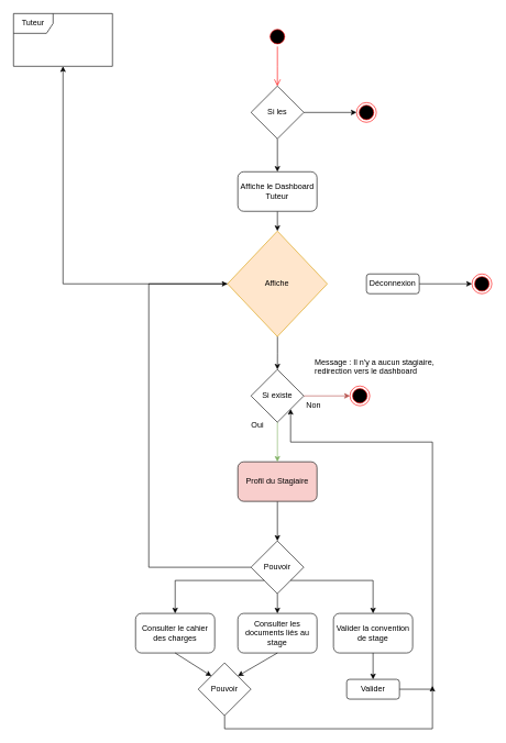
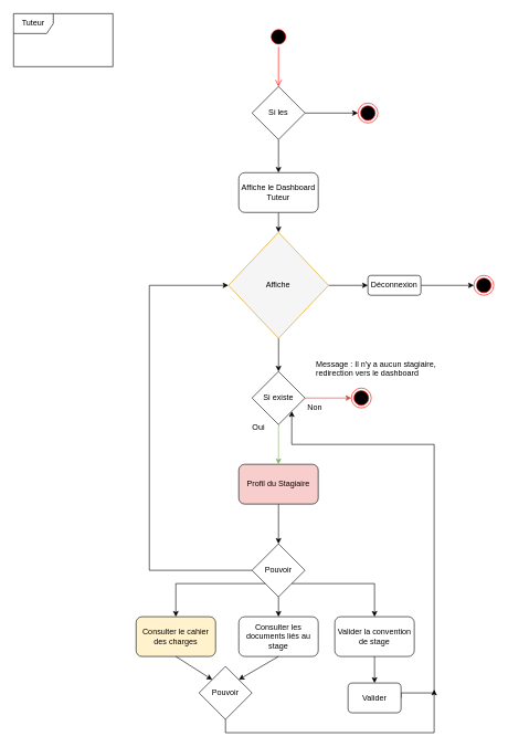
- <mxCell id="11" style="edgeStyle=orthogonalEdgeStyle;rounded=0;orthogonalLoop=1;jettySize=auto;html=1;" parent="1" source="13" target="2" edge="1"><mxGeometry relative="1" as="geometry" /></mxCell>
+ <mxCell id="11" style="edgeStyle=orthogonalEdgeStyle;rounded=0;orthogonalLoop=1;jettySize=auto;html=1;entryX=0;entryY=0.5;entryDx=0;entryDy=0;" parent="1" source="13" target="33" edge="1"><mxGeometry relative="1" as="geometry" /></mxCell>
- <mxCell id="13" value="Affiche" style="rhombus;whiteSpace=wrap;html=1;fillColor=#ffe6cc;strokeColor=#d79b00;" parent="1" vertex="1"><mxGeometry x="344.38" y="350" width="151.25" height="160" as="geometry" /></mxCell>
+ <mxCell id="13" value="Affiche" style="rhombus;whiteSpace=wrap;html=1;fillColor=#f5f5f5;strokeColor=#d79b00;" parent="1" vertex="1"><mxGeometry x="344.38" y="350" width="151.25" height="160" as="geometry" /></mxCell>
- <mxCell id="20" value="Consulter le cahier des charges" style="rounded=1;whiteSpace=wrap;html=1;" parent="1" vertex="1"><mxGeometry x="205" y="930" width="120" height="60" as="geometry" /></mxCell>
+ <mxCell id="20" value="Consulter le cahier des charges" style="rounded=1;whiteSpace=wrap;html=1;fillColor=#fff2cc;" parent="1" vertex="1"><mxGeometry x="205" y="930" width="120" height="60" as="geometry" /></mxCell>
- <mxCell id="23" value="Valider" style="rounded=1;whiteSpace=wrap;html=1;" parent="1" vertex="1"><mxGeometry x="525" y="1030" width="80" height="30" as="geometry" /></mxCell>
+ <mxCell id="23" value="Valider" style="rounded=1;whiteSpace=wrap;html=1;" parent="1" vertex="1"><mxGeometry x="525" y="1030" width="80" height="45" as="geometry" /></mxCell>
